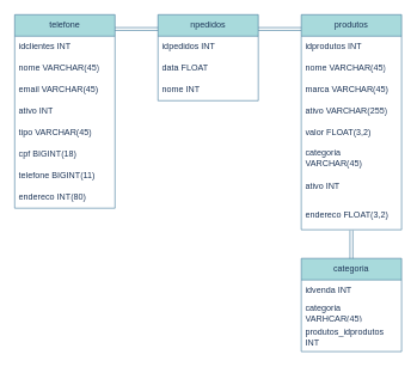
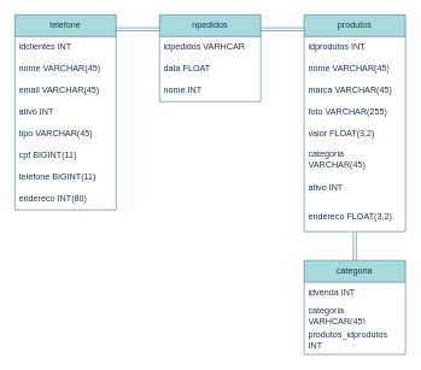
- <mxCell id="12" value="idpedidos INT" style="text;strokeColor=none;fillColor=none;align=left;verticalAlign=middle;spacingLeft=4;spacingRight=4;overflow=hidden;points=[[0,0.5],[1,0.5]];portConstraint=eastwest;rotatable=0;whiteSpace=wrap;html=1;labelBackgroundColor=none;fontColor=#1D3557;" vertex="1" parent="11"><mxGeometry y="30" width="140" height="30" as="geometry" /></mxCell>
+ <mxCell id="12" value="idpedidos VARHCAR" style="text;strokeColor=none;fillColor=none;align=left;verticalAlign=middle;spacingLeft=4;spacingRight=4;overflow=hidden;points=[[0,0.5],[1,0.5]];portConstraint=eastwest;rotatable=0;whiteSpace=wrap;html=1;labelBackgroundColor=none;fontColor=#1D3557;" vertex="1" parent="11"><mxGeometry y="30" width="140" height="30" as="geometry" /></mxCell>
- <mxCell id="19" value="ativo VARCHAR(255)" style="text;strokeColor=none;fillColor=none;align=left;verticalAlign=middle;spacingLeft=4;spacingRight=4;overflow=hidden;points=[[0,0.5],[1,0.5]];portConstraint=eastwest;rotatable=0;whiteSpace=wrap;html=1;labelBackgroundColor=none;fontColor=#1D3557;" vertex="1" parent="15"><mxGeometry y="120" width="140" height="30" as="geometry" /></mxCell>
+ <mxCell id="19" value="foto VARCHAR(255)" style="text;strokeColor=none;fillColor=none;align=left;verticalAlign=middle;spacingLeft=4;spacingRight=4;overflow=hidden;points=[[0,0.5],[1,0.5]];portConstraint=eastwest;rotatable=0;whiteSpace=wrap;html=1;labelBackgroundColor=none;fontColor=#1D3557;" vertex="1" parent="15"><mxGeometry y="120" width="140" height="30" as="geometry" /></mxCell>
- <mxCell id="8" value="cpf BIGINT(18)" style="text;strokeColor=none;fillColor=none;align=left;verticalAlign=middle;spacingLeft=4;spacingRight=4;overflow=hidden;points=[[0,0.5],[1,0.5]];portConstraint=eastwest;rotatable=0;whiteSpace=wrap;html=1;labelBackgroundColor=none;fontColor=#1D3557;" vertex="1" parent="2"><mxGeometry y="180" width="140" height="30" as="geometry" /></mxCell>
+ <mxCell id="8" value="cpf BIGINT(11)" style="text;strokeColor=none;fillColor=none;align=left;verticalAlign=middle;spacingLeft=4;spacingRight=4;overflow=hidden;points=[[0,0.5],[1,0.5]];portConstraint=eastwest;rotatable=0;whiteSpace=wrap;html=1;labelBackgroundColor=none;fontColor=#1D3557;" vertex="1" parent="2"><mxGeometry y="180" width="140" height="30" as="geometry" /></mxCell>
